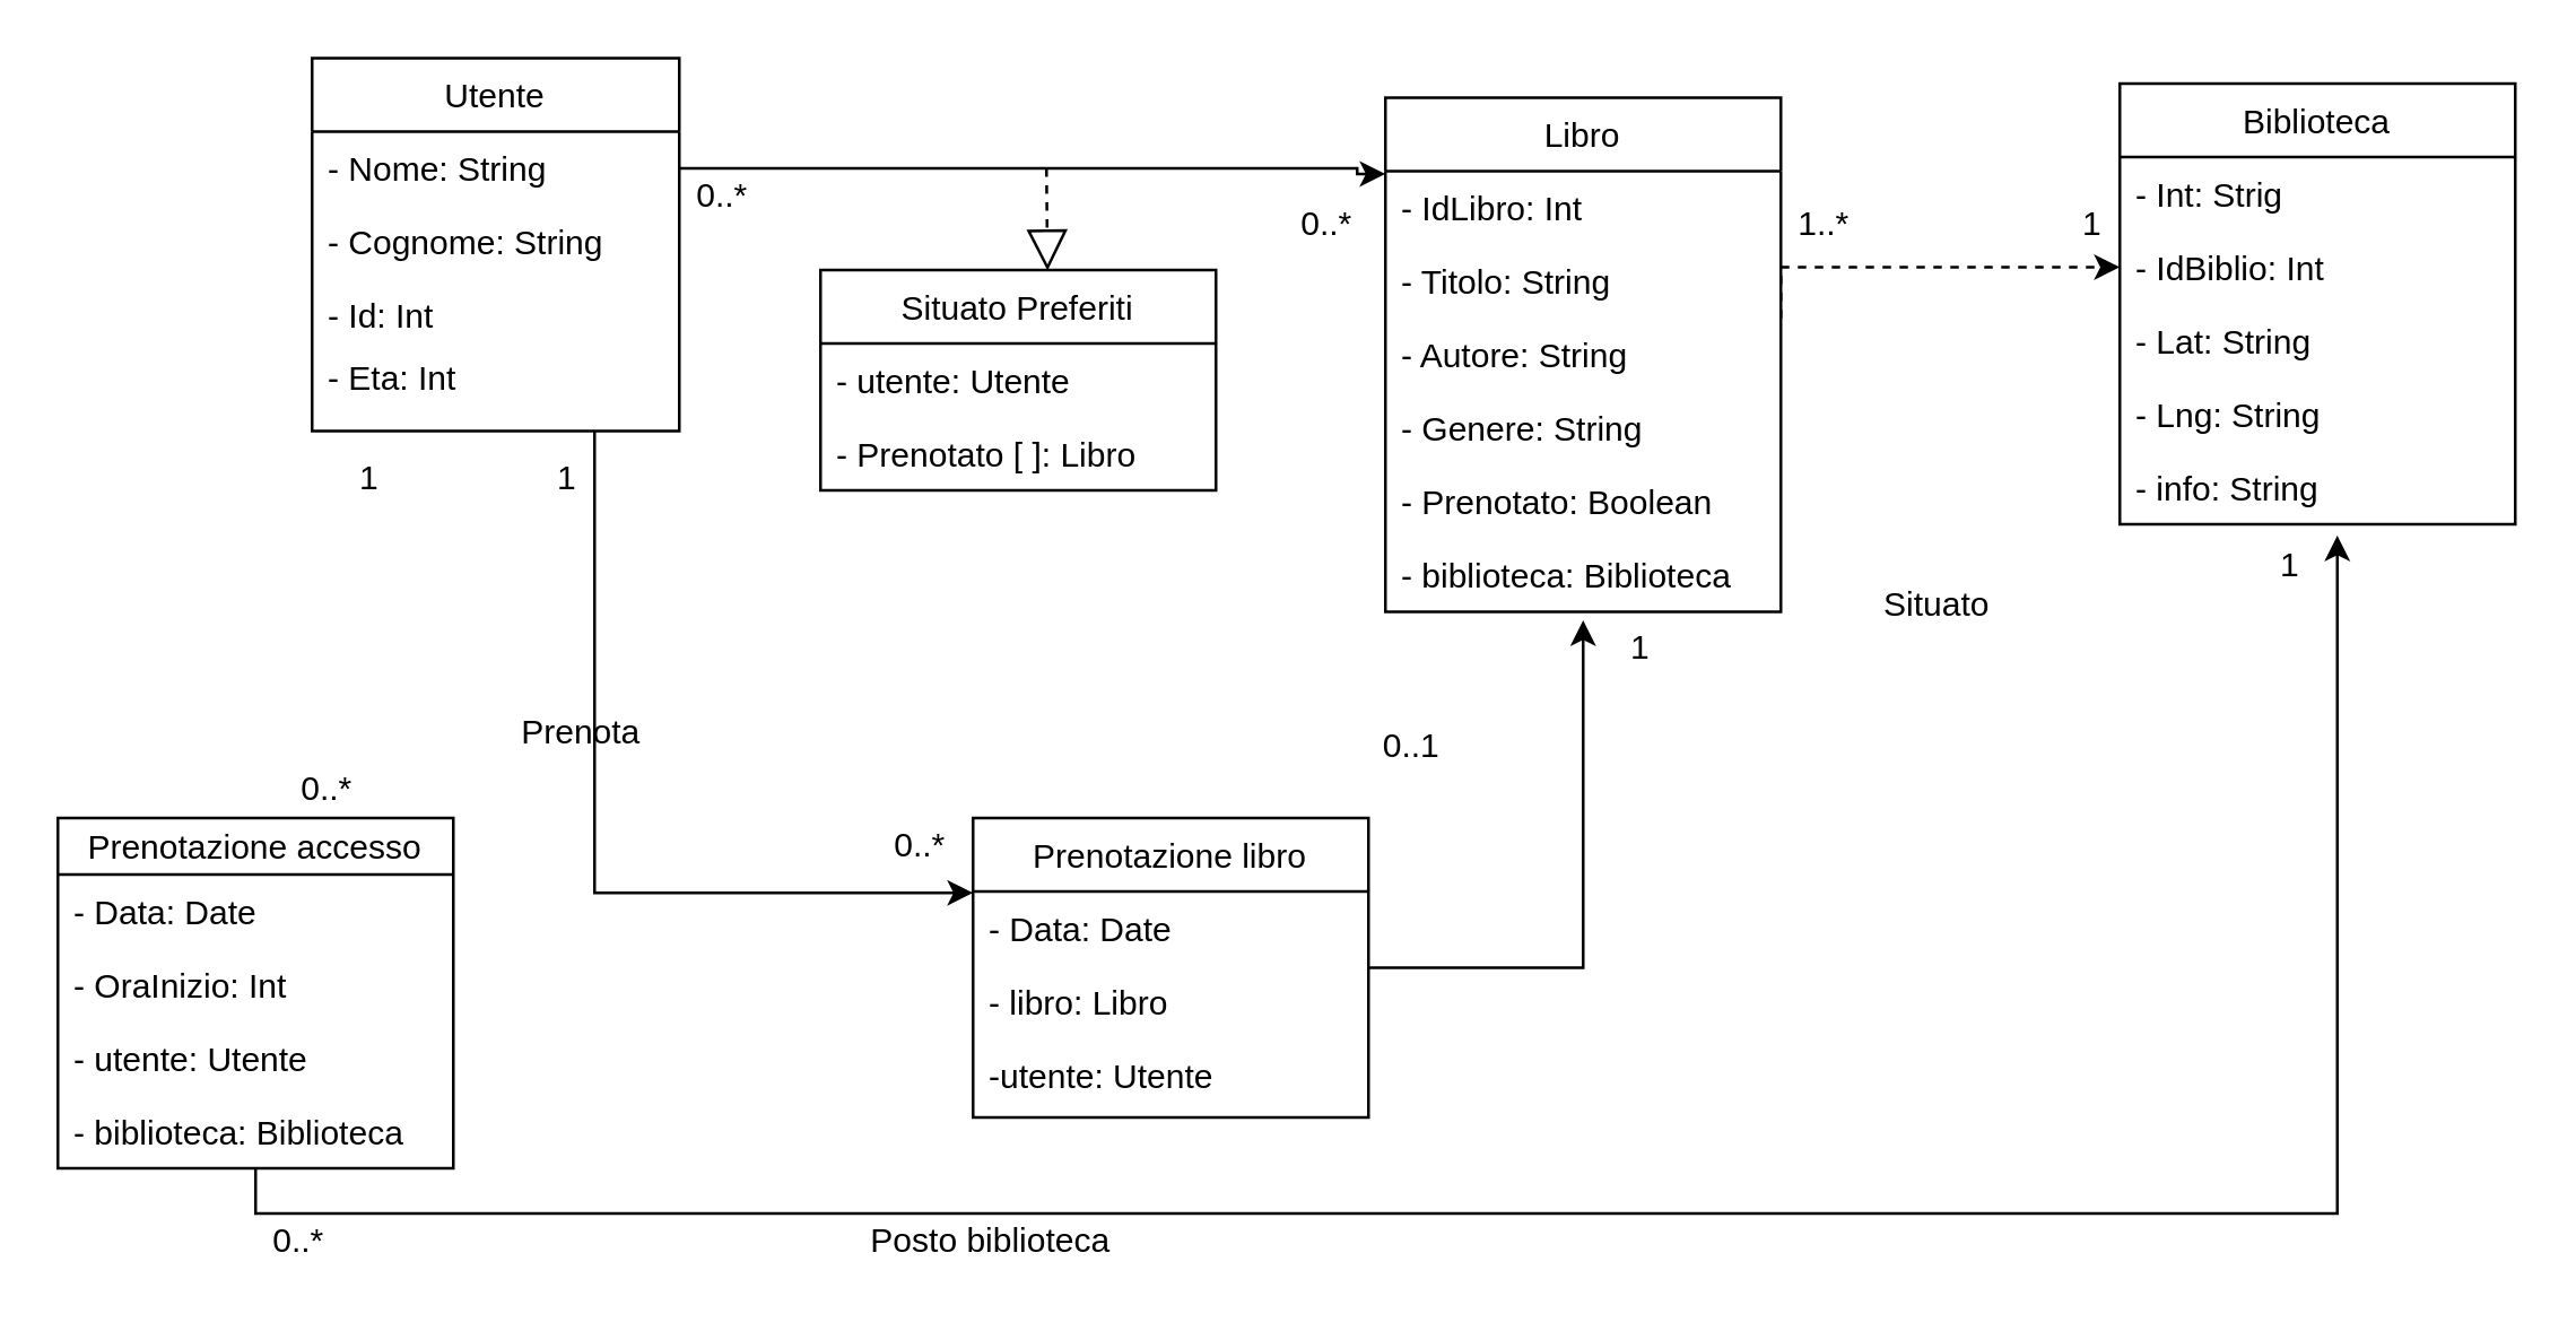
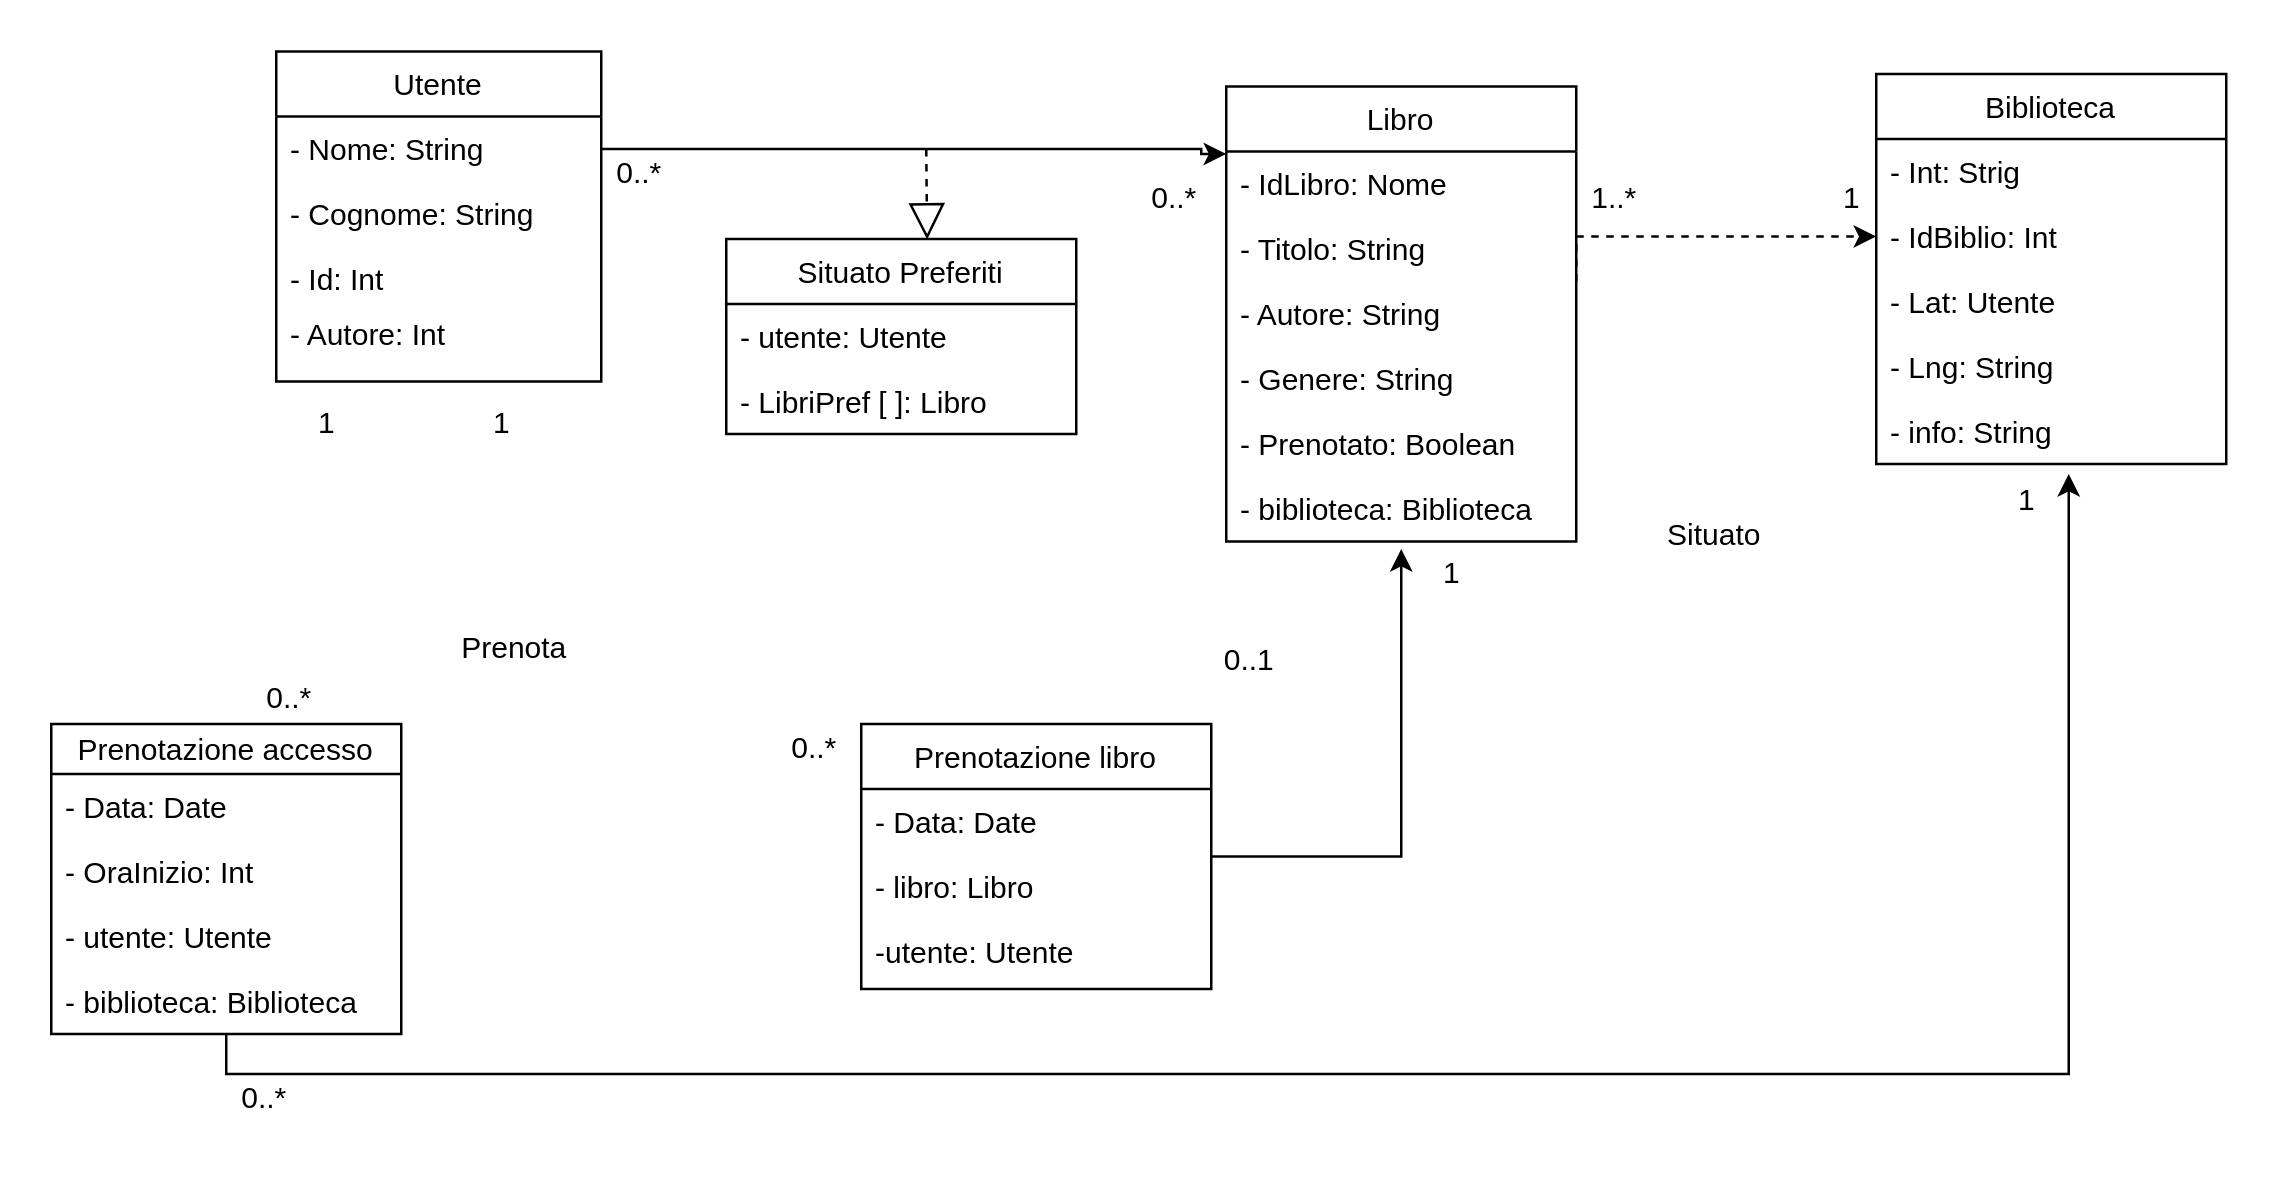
- <mxCell id="10" value="- IdLibro: Int" style="text;strokeColor=none;fillColor=none;align=left;verticalAlign=top;spacingLeft=4;spacingRight=4;overflow=hidden;rotatable=0;points=[[0,0.5],[1,0.5]];portConstraint=eastwest;" vertex="1" parent="9"><mxGeometry y="26" width="140" height="26" as="geometry" /></mxCell>
+ <mxCell id="10" value="- IdLibro: Nome" style="text;strokeColor=none;fillColor=none;align=left;verticalAlign=top;spacingLeft=4;spacingRight=4;overflow=hidden;rotatable=0;points=[[0,0.5],[1,0.5]];portConstraint=eastwest;" vertex="1" parent="9"><mxGeometry y="26" width="140" height="26" as="geometry" /></mxCell>
- <mxCell id="19" value="- Lat: String" style="text;strokeColor=none;fillColor=none;align=left;verticalAlign=top;spacingLeft=4;spacingRight=4;overflow=hidden;rotatable=0;points=[[0,0.5],[1,0.5]];portConstraint=eastwest;" vertex="1" parent="16"><mxGeometry y="78" width="140" height="26" as="geometry" /></mxCell>
+ <mxCell id="19" value="- Lat: Utente" style="text;strokeColor=none;fillColor=none;align=left;verticalAlign=top;spacingLeft=4;spacingRight=4;overflow=hidden;rotatable=0;points=[[0,0.5],[1,0.5]];portConstraint=eastwest;" vertex="1" parent="16"><mxGeometry y="78" width="140" height="26" as="geometry" /></mxCell>
- <mxCell id="8" value="- Eta: Int" style="text;strokeColor=none;fillColor=none;align=left;verticalAlign=top;spacingLeft=4;spacingRight=4;overflow=hidden;rotatable=0;points=[[0,0.5],[1,0.5]];portConstraint=eastwest;" vertex="1" parent="4"><mxGeometry y="100" width="130" height="32" as="geometry" /></mxCell>
+ <mxCell id="8" value="- Autore: Int" style="text;strokeColor=none;fillColor=none;align=left;verticalAlign=top;spacingLeft=4;spacingRight=4;overflow=hidden;rotatable=0;points=[[0,0.5],[1,0.5]];portConstraint=eastwest;" vertex="1" parent="4"><mxGeometry y="100" width="130" height="32" as="geometry" /></mxCell>
- <mxCell id="51" value="- Prenotato [ ]: Libro" style="text;strokeColor=none;fillColor=none;align=left;verticalAlign=top;spacingLeft=4;spacingRight=4;overflow=hidden;rotatable=0;points=[[0,0.5],[1,0.5]];portConstraint=eastwest;" vertex="1" parent="49"><mxGeometry y="52" width="140" height="26" as="geometry" /></mxCell>
+ <mxCell id="51" value="- LibriPref [ ]: Libro" style="text;strokeColor=none;fillColor=none;align=left;verticalAlign=top;spacingLeft=4;spacingRight=4;overflow=hidden;rotatable=0;points=[[0,0.5],[1,0.5]];portConstraint=eastwest;" vertex="1" parent="49"><mxGeometry y="52" width="140" height="26" as="geometry" /></mxCell>
- <mxCell id="2" style="edgeStyle=orthogonalEdgeStyle;rounded=0;orthogonalLoop=1;jettySize=auto;html=1;entryX=0;entryY=0.25;entryDx=0;entryDy=0;" edge="1" parent="1" source="4" target="29"><mxGeometry relative="1" as="geometry"><Array as="points"><mxPoint x="210" y="316" /></Array></mxGeometry></mxCell>
- <mxCell id="35" value="Posto biblioteca" style="text;html=1;align=center;verticalAlign=middle;resizable=0;points=[];autosize=1;" vertex="1" parent="1"><mxGeometry x="300" y="429" width="100" height="20" as="geometry" /></mxCell>
